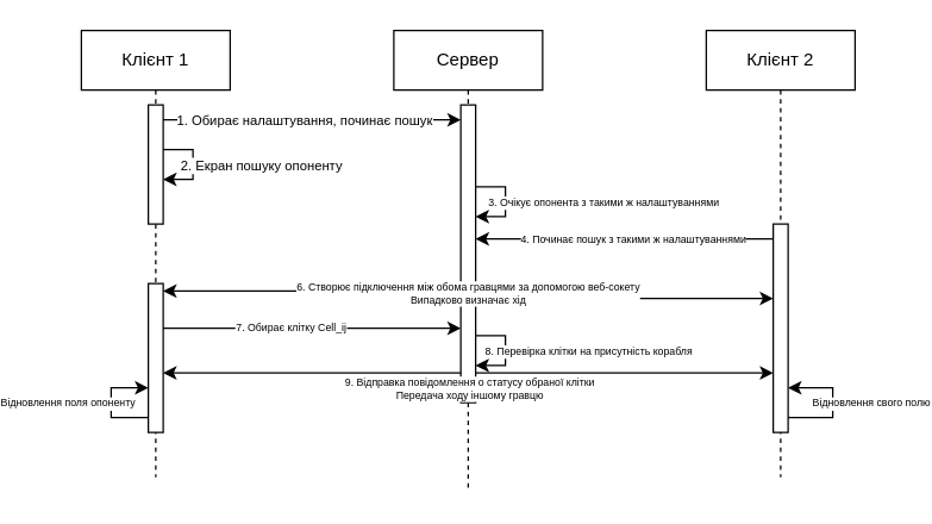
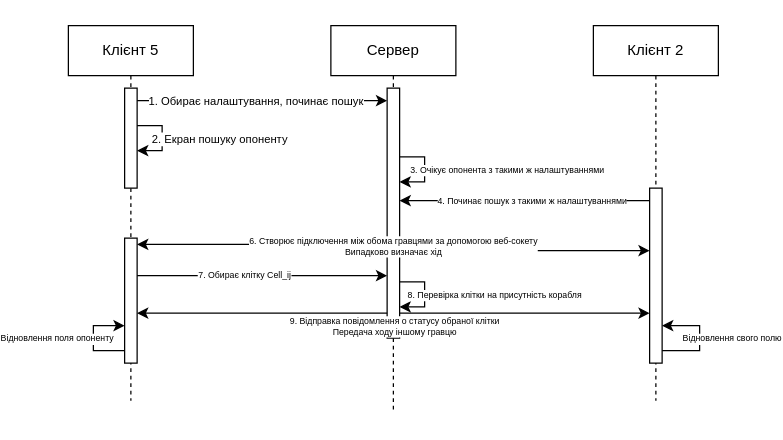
- <mxCell id="2" value="Клієнт 1" style="shape=umlLifeline;perimeter=lifelinePerimeter;whiteSpace=wrap;html=1;container=1;dropTarget=0;collapsible=0;recursiveResize=0;outlineConnect=0;portConstraint=eastwest;newEdgeStyle={&quot;edgeStyle&quot;:&quot;elbowEdgeStyle&quot;,&quot;elbow&quot;:&quot;vertical&quot;,&quot;curved&quot;:0,&quot;rounded&quot;:0};" vertex="1" parent="1"><mxGeometry x="20" y="20" width="100" height="300" as="geometry" /></mxCell>
+ <mxCell id="2" value="Клієнт 5" style="shape=umlLifeline;perimeter=lifelinePerimeter;whiteSpace=wrap;html=1;container=1;dropTarget=0;collapsible=0;recursiveResize=0;outlineConnect=0;portConstraint=eastwest;newEdgeStyle={&quot;edgeStyle&quot;:&quot;elbowEdgeStyle&quot;,&quot;elbow&quot;:&quot;vertical&quot;,&quot;curved&quot;:0,&quot;rounded&quot;:0};" vertex="1" parent="1"><mxGeometry x="20" y="20" width="100" height="300" as="geometry" /></mxCell>
